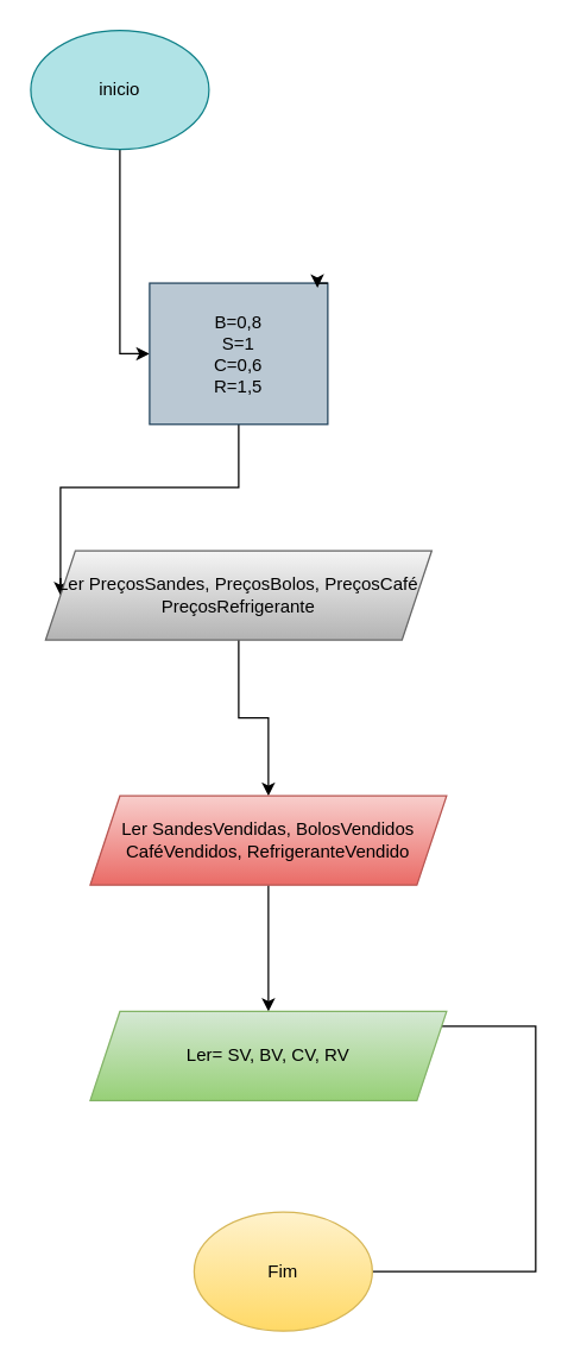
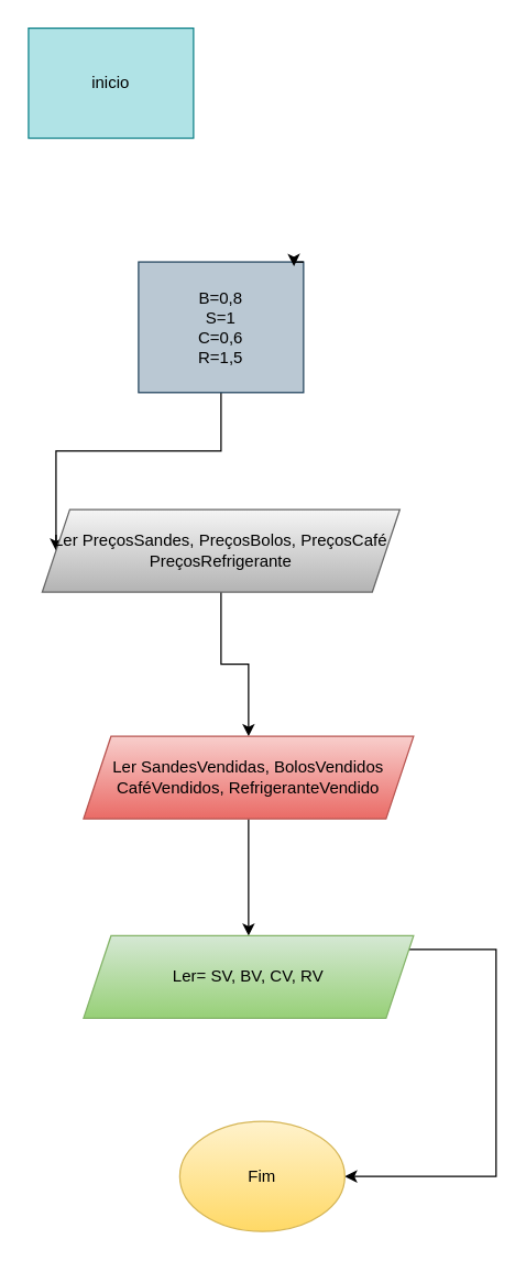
- <mxCell id="3" value="inicio" style="ellipse;whiteSpace=wrap;html=1;fillColor=#b0e3e6;strokeColor=#0e8088;" parent="1" vertex="1"><mxGeometry x="20" y="20" width="120" height="80" as="geometry" /></mxCell>
+ <mxCell id="3" value="inicio" style="whiteSpace=wrap;html=1;fillColor=#b0e3e6;strokeColor=#0e8088;rounded=0;" parent="1" vertex="1"><mxGeometry x="20" y="20" width="120" height="80" as="geometry" /></mxCell>
- <mxCell id="2" style="edgeStyle=orthogonalEdgeStyle;rounded=0;orthogonalLoop=1;jettySize=auto;html=1;entryX=0;entryY=0.5;entryDx=0;entryDy=0;" parent="1" source="3" target="5" edge="1"><mxGeometry relative="1" as="geometry" /></mxCell>
- <mxCell id="10" style="edgeStyle=orthogonalEdgeStyle;rounded=0;orthogonalLoop=1;jettySize=auto;html=1;entryX=1;entryY=0.5;entryDx=0;entryDy=0;endArrow=none;" parent="1" source="11" target="12" edge="1"><mxGeometry relative="1" as="geometry"><Array as="points"><mxPoint x="360" y="690" /></Array></mxGeometry></mxCell>
+ <mxCell id="10" style="edgeStyle=orthogonalEdgeStyle;rounded=0;orthogonalLoop=1;jettySize=auto;html=1;entryX=1;entryY=0.5;entryDx=0;entryDy=0;" parent="1" source="11" target="12" edge="1"><mxGeometry relative="1" as="geometry"><Array as="points"><mxPoint x="360" y="690" /></Array></mxGeometry></mxCell>
